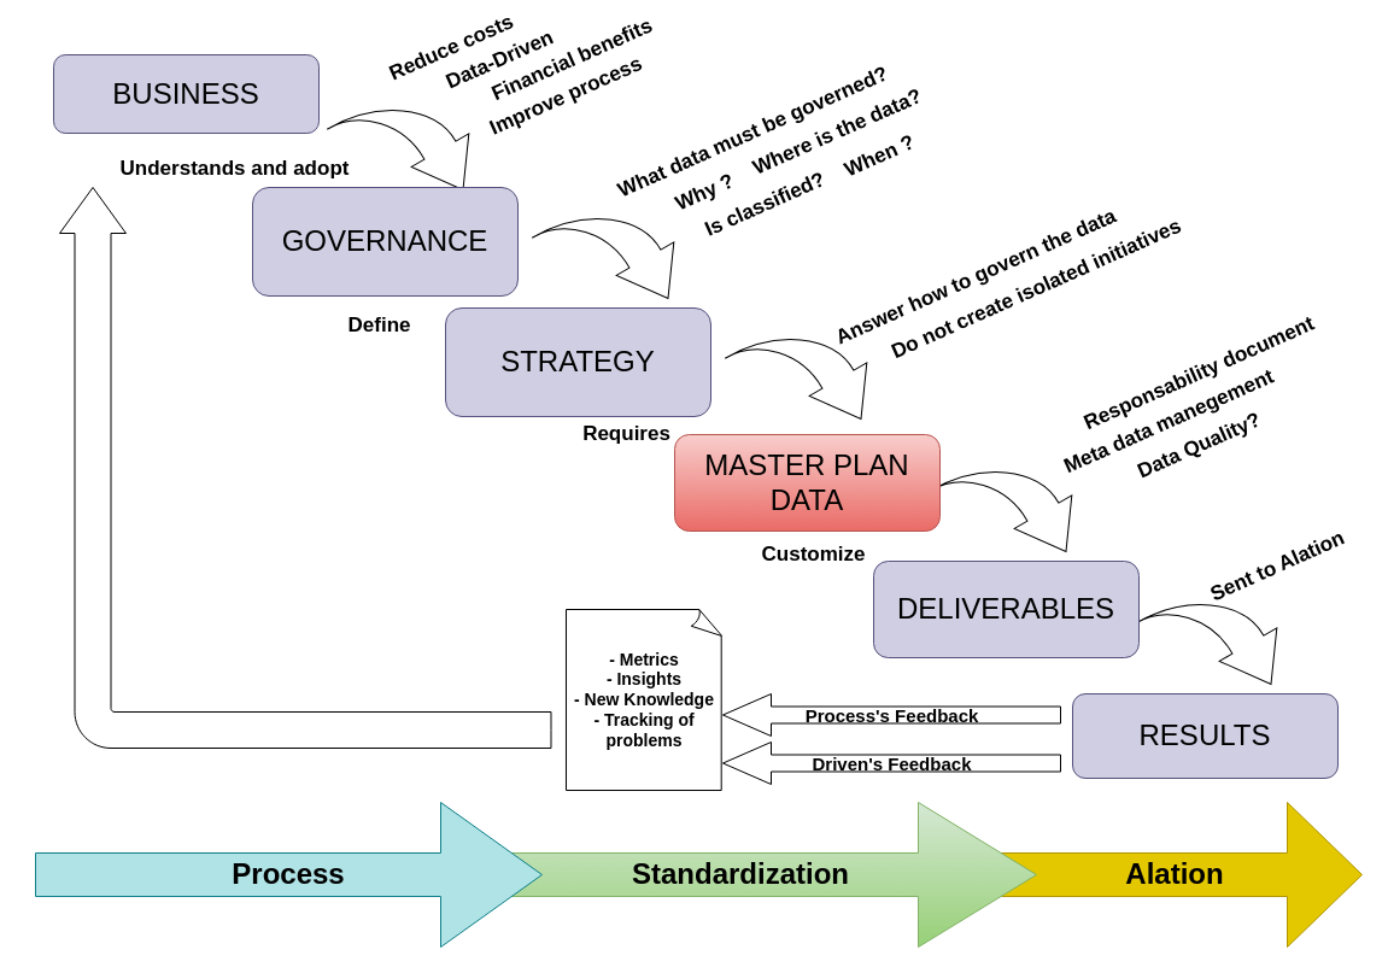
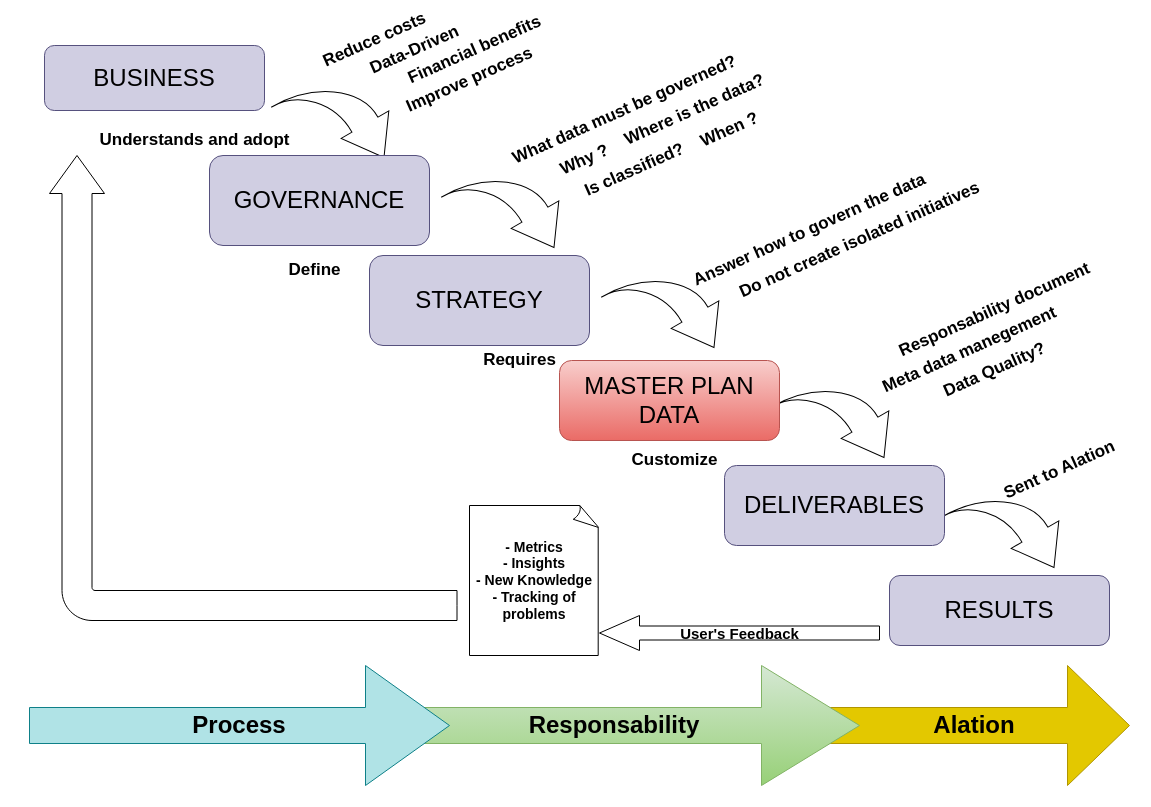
- <mxCell id="38" value="&lt;b&gt;&lt;font style=&quot;font-size: 15px;&quot;&gt;Process's Feedback&lt;/font&gt;&lt;/b&gt;" style="html=1;shadow=0;dashed=0;align=center;verticalAlign=middle;shape=mxgraph.arrows2.arrow;dy=0.6;dx=40;flipH=1;notch=0;" vertex="1" parent="1"><mxGeometry x="599" y="570" width="280" height="35" as="geometry" /></mxCell>
- <mxCell id="34" value="&lt;b&gt;&lt;font style=&quot;font-size: 15px;&quot;&gt;Driven's Feedback&lt;/font&gt;&lt;/b&gt;" style="html=1;shadow=0;dashed=0;align=center;verticalAlign=middle;shape=mxgraph.arrows2.arrow;dy=0.6;dx=40;flipH=1;notch=0;" vertex="1" parent="1"><mxGeometry x="599" y="610" width="280" height="35" as="geometry" /></mxCell>
+ <mxCell id="34" value="&lt;b&gt;&lt;font style=&quot;font-size: 15px;&quot;&gt;User's Feedback&lt;/font&gt;&lt;/b&gt;" style="html=1;shadow=0;dashed=0;align=center;verticalAlign=middle;shape=mxgraph.arrows2.arrow;dy=0.6;dx=40;flipH=1;notch=0;" vertex="1" parent="1"><mxGeometry x="599" y="610" width="280" height="35" as="geometry" /></mxCell>
- <mxCell id="3" value="&lt;font style=&quot;font-size: 24px;&quot;&gt;&lt;b&gt;Standardization&lt;/b&gt;&lt;/font&gt;" style="shape=singleArrow;whiteSpace=wrap;html=1;fillColor=#d5e8d4;gradientColor=#97d077;strokeColor=#82b366;" vertex="1" parent="1"><mxGeometry x="369" y="660" width="490" height="120" as="geometry" /></mxCell>
+ <mxCell id="3" value="&lt;font style=&quot;font-size: 24px;&quot;&gt;&lt;b&gt;Responsability&lt;/b&gt;&lt;/font&gt;" style="shape=singleArrow;whiteSpace=wrap;html=1;fillColor=#d5e8d4;gradientColor=#97d077;strokeColor=#82b366;" vertex="1" parent="1"><mxGeometry x="369" y="660" width="490" height="120" as="geometry" /></mxCell>
